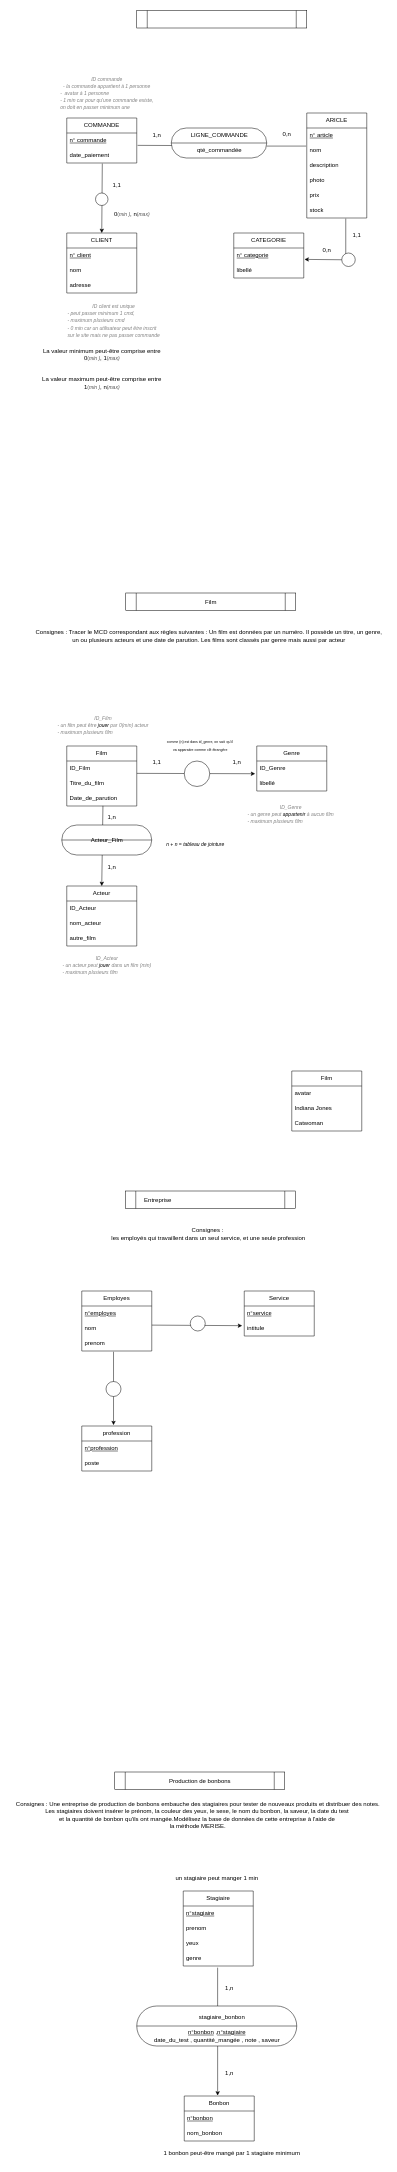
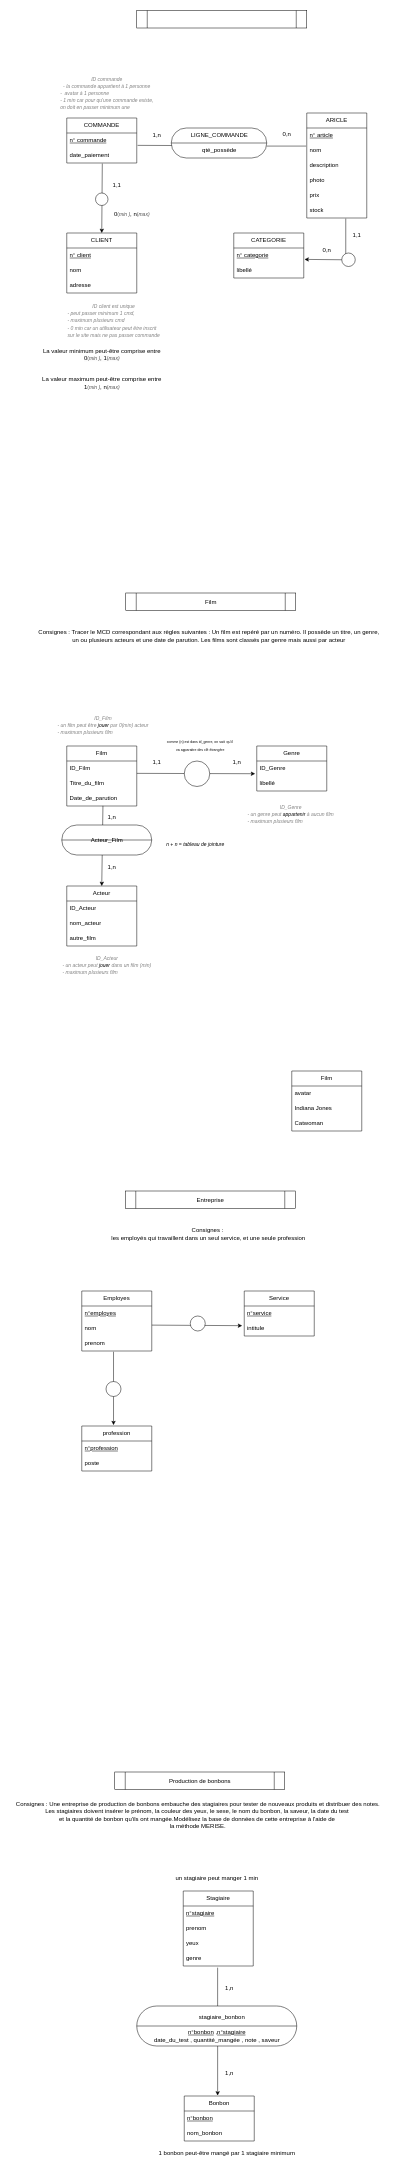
- <mxCell id="29" value="qté_commandée" style="text;html=1;align=center;verticalAlign=middle;resizable=0;points=[];autosize=1;strokeColor=none;fillColor=none;" parent="1" vertex="1"><mxGeometry x="382.5" y="285" width="110" height="30" as="geometry" /></mxCell>
+ <mxCell id="29" value="qté_possède" style="text;html=1;align=center;verticalAlign=middle;resizable=0;points=[];autosize=1;strokeColor=none;fillColor=none;" parent="1" vertex="1"><mxGeometry x="382.5" y="285" width="110" height="30" as="geometry" /></mxCell>
- <mxCell id="70" value="&lt;div&gt;Consignes : Tracer le MCD correspondant aux règles suivantes :&amp;nbsp;&lt;span style=&quot;background-color: initial;&quot;&gt;Un film est données par un numéro. Il possède un titre, un genre,&lt;br&gt;un ou plusieurs acteurs et une date de parution. Les films sont classés par genre mais aussi par acteur&lt;/span&gt;&lt;/div&gt;" style="text;html=1;align=center;verticalAlign=middle;resizable=0;points=[];autosize=1;strokeColor=none;fillColor=none;" parent="1" vertex="1"><mxGeometry x="62" y="1251" width="710" height="40" as="geometry" /></mxCell>
+ <mxCell id="70" value="&lt;div&gt;Consignes : Tracer le MCD correspondant aux règles suivantes :&amp;nbsp;&lt;span style=&quot;background-color: initial;&quot;&gt;Un film est repéré par un numéro. Il possède un titre, un genre,&lt;br&gt;un ou plusieurs acteurs et une date de parution. Les films sont classés par genre mais aussi par acteur&lt;/span&gt;&lt;/div&gt;" style="text;html=1;align=center;verticalAlign=middle;resizable=0;points=[];autosize=1;strokeColor=none;fillColor=none;" parent="1" vertex="1"><mxGeometry x="62" y="1251" width="710" height="40" as="geometry" /></mxCell>
- <mxCell id="108" value="&lt;font style=&quot;font-size: 7px;&quot;&gt;comme (n) est dans id_genre, on sait&amp;nbsp; qu'il&amp;nbsp;&lt;br&gt;va apparaitre comme clé étrangère&lt;/font&gt;" style="text;html=1;align=center;verticalAlign=middle;resizable=0;points=[];autosize=1;strokeColor=none;fillColor=none;" vertex="1" parent="1"><mxGeometry x="320" y="1469" width="160" height="40" as="geometry" /></mxCell>
+ <mxCell id="108" value="&lt;font style=&quot;font-size: 7px;&quot;&gt;comme (n) est dans id_genre, on sait&amp;nbsp; qu'il&amp;nbsp;&lt;br&gt;va apparaitre des clé étrangère&lt;/font&gt;" style="text;html=1;align=center;verticalAlign=middle;resizable=0;points=[];autosize=1;strokeColor=none;fillColor=none;" vertex="1" parent="1"><mxGeometry x="320" y="1469" width="160" height="40" as="geometry" /></mxCell>
- <mxCell id="72" value="Entreprise" style="text;html=1;align=center;verticalAlign=middle;resizable=0;points=[];autosize=1;strokeColor=none;fillColor=none;" parent="1" vertex="1"><mxGeometry x="275" y="2383.5" width="80" height="30" as="geometry" /></mxCell>
+ <mxCell id="72" value="Entreprise" style="text;html=1;align=center;verticalAlign=middle;resizable=0;points=[];autosize=1;strokeColor=none;fillColor=none;" parent="1" vertex="1"><mxGeometry x="380" y="2383.5" width="80" height="30" as="geometry" /></mxCell>
- <mxCell id="107" value="1 bonbon peut-être mangé par 1 stagiaire minimum" style="text;html=1;align=center;verticalAlign=middle;resizable=0;points=[];autosize=1;strokeColor=none;fillColor=none;" vertex="1" parent="1"><mxGeometry x="313" y="4291" width="300" height="30" as="geometry" /></mxCell>
+ <mxCell id="107" value="1 bonbon peut-être mangé par 1 stagiaire minimum" style="text;html=1;align=center;verticalAlign=middle;resizable=0;points=[];autosize=1;strokeColor=none;fillColor=none;" vertex="1" parent="1"><mxGeometry x="303" y="4291" width="300" height="30" as="geometry" /></mxCell>
